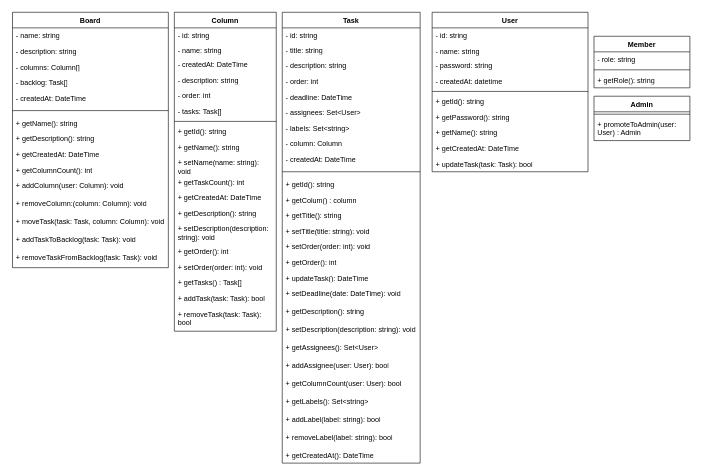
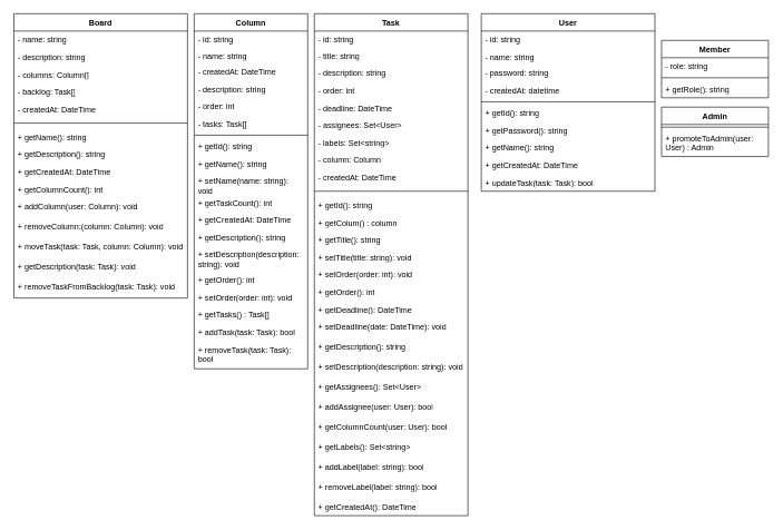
- <mxCell id="64" value="+ addTaskToBacklog(task: Task): void" style="text;strokeColor=none;fillColor=none;align=left;verticalAlign=top;spacingLeft=4;spacingRight=4;overflow=hidden;rotatable=0;points=[[0,0.5],[1,0.5]];portConstraint=eastwest;whiteSpace=wrap;html=1;" vertex="1" parent="50"><mxGeometry y="366" width="260" height="30" as="geometry" /></mxCell>
+ <mxCell id="64" value="+ getDescription(task: Task): void" style="text;strokeColor=none;fillColor=none;align=left;verticalAlign=top;spacingLeft=4;spacingRight=4;overflow=hidden;rotatable=0;points=[[0,0.5],[1,0.5]];portConstraint=eastwest;whiteSpace=wrap;html=1;" vertex="1" parent="50"><mxGeometry y="366" width="260" height="30" as="geometry" /></mxCell>
- <mxCell id="39" value="+ updateTask(): DateTime" style="text;strokeColor=none;fillColor=none;align=left;verticalAlign=top;spacingLeft=4;spacingRight=4;overflow=hidden;rotatable=0;points=[[0,0.5],[1,0.5]];portConstraint=eastwest;whiteSpace=wrap;html=1;" vertex="1" parent="22"><mxGeometry y="430" width="230" height="26" as="geometry" /></mxCell>
+ <mxCell id="39" value="+ getDeadline(): DateTime" style="text;strokeColor=none;fillColor=none;align=left;verticalAlign=top;spacingLeft=4;spacingRight=4;overflow=hidden;rotatable=0;points=[[0,0.5],[1,0.5]];portConstraint=eastwest;whiteSpace=wrap;html=1;" vertex="1" parent="22"><mxGeometry y="430" width="230" height="26" as="geometry" /></mxCell>
